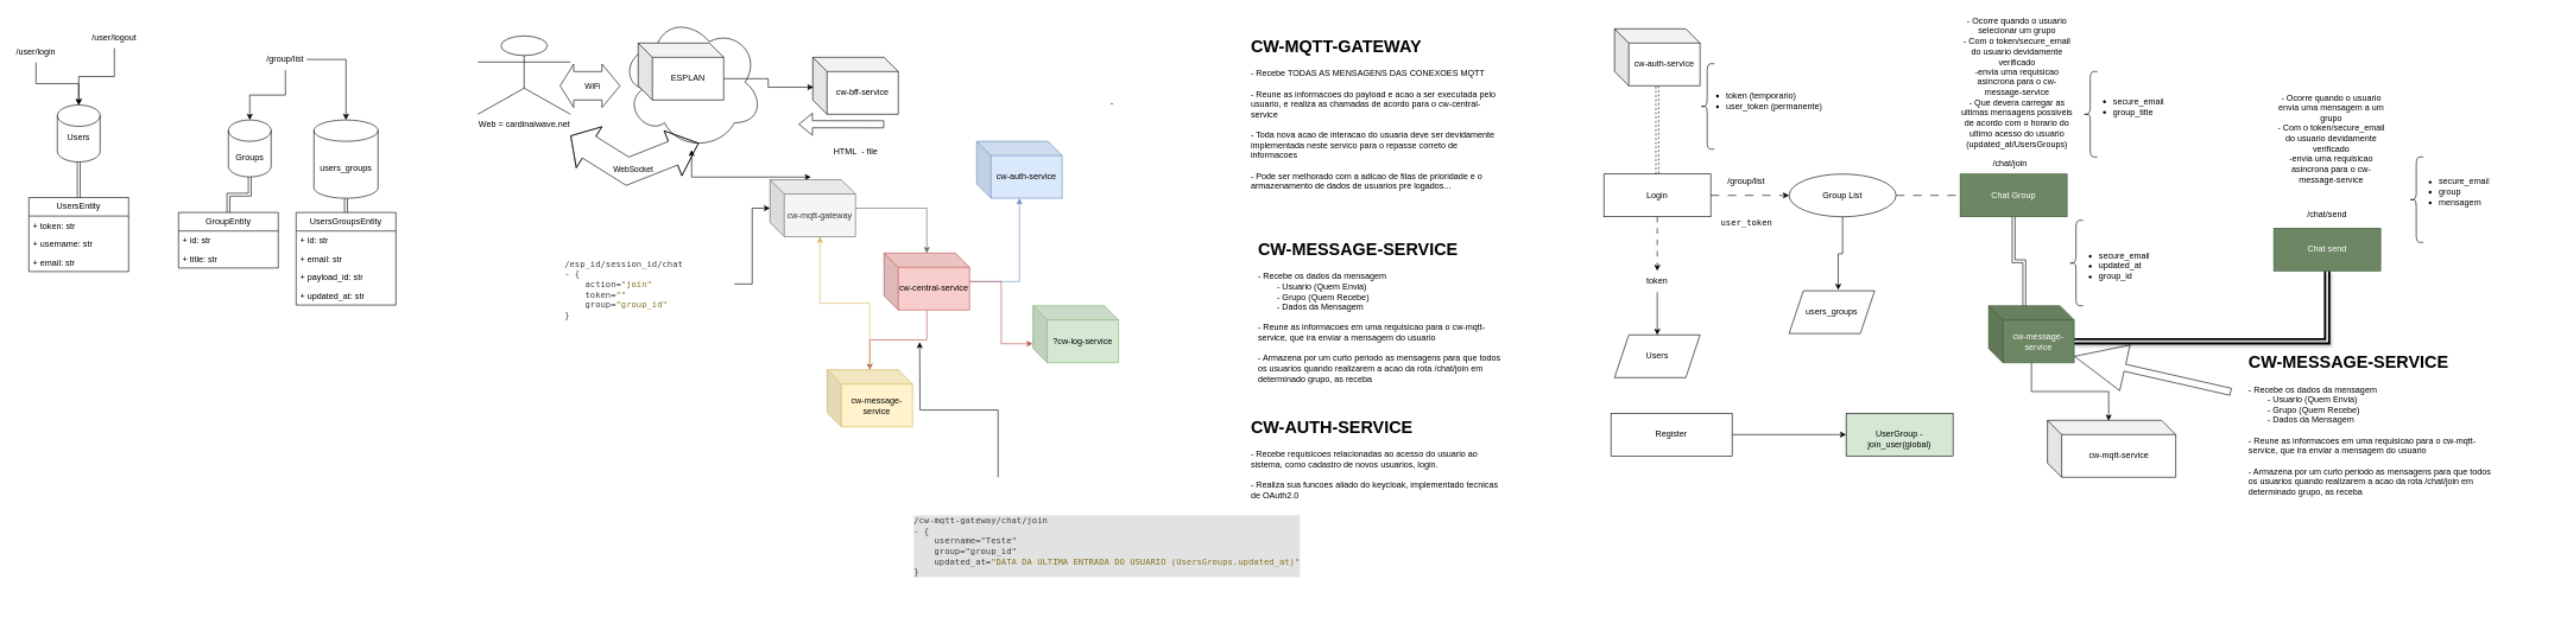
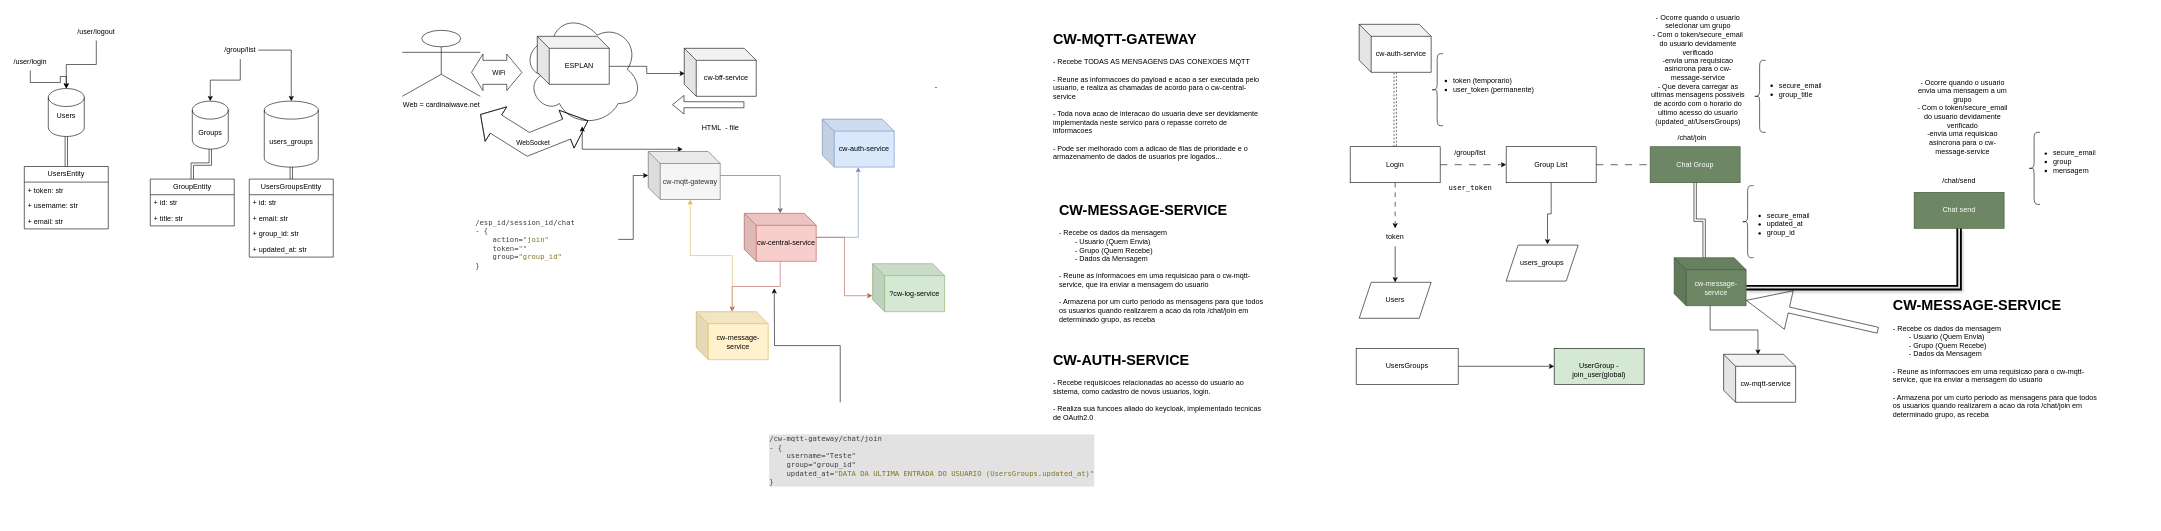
- <mxCell id="32" value="/user/login" style="text;html=1;align=center;verticalAlign=middle;whiteSpace=wrap;rounded=0;" parent="1" vertex="1"><mxGeometry x="20" y="57" width="60" height="30" as="geometry" /></mxCell>
+ <mxCell id="32" value="/user/login" style="text;html=1;align=center;verticalAlign=middle;whiteSpace=wrap;rounded=0;" parent="1" vertex="1"><mxGeometry x="20" y="87" width="60" height="30" as="geometry" /></mxCell>
- <mxCell id="19" value="Group List" style="ellipse;whiteSpace=wrap;html=1;" parent="1" vertex="1"><mxGeometry x="2510" y="244" width="150" height="60" as="geometry" /></mxCell>
+ <mxCell id="19" value="Group List" style="rounded=0;whiteSpace=wrap;html=1;" parent="1" vertex="1"><mxGeometry x="2510" y="244" width="150" height="60" as="geometry" /></mxCell>
- <mxCell id="28" value="+ payload_id: str" style="text;strokeColor=none;fillColor=none;align=left;verticalAlign=top;spacingLeft=4;spacingRight=4;overflow=hidden;rotatable=0;points=[[0,0.5],[1,0.5]];portConstraint=eastwest;whiteSpace=wrap;html=1;" parent="25" vertex="1"><mxGeometry y="78" width="140" height="26" as="geometry" /></mxCell>
+ <mxCell id="28" value="+ group_id: str" style="text;strokeColor=none;fillColor=none;align=left;verticalAlign=top;spacingLeft=4;spacingRight=4;overflow=hidden;rotatable=0;points=[[0,0.5],[1,0.5]];portConstraint=eastwest;whiteSpace=wrap;html=1;" parent="25" vertex="1"><mxGeometry y="78" width="140" height="26" as="geometry" /></mxCell>
- <mxCell id="84" value="?cw-log-service" style="shape=cube;whiteSpace=wrap;html=1;boundedLbl=1;backgroundOutline=1;darkOpacity=0.05;darkOpacity2=0.1;fillColor=#d5e8d4;strokeColor=#82b366;" parent="1" vertex="1"><mxGeometry x="1449" y="429" width="120" height="80" as="geometry" /></mxCell>
+ <mxCell id="84" value="?cw-log-service" style="shape=cube;whiteSpace=wrap;html=1;boundedLbl=1;backgroundOutline=1;darkOpacity=0.05;darkOpacity2=0.1;fillColor=#d5e8d4;strokeColor=#82b366;" parent="1" vertex="1"><mxGeometry x="1454" y="439" width="120" height="80" as="geometry" /></mxCell>
- <mxCell id="52" value="Register" style="rounded=0;whiteSpace=wrap;html=1;" parent="1" vertex="1"><mxGeometry x="2260" y="580" width="170" height="60" as="geometry" /></mxCell>
+ <mxCell id="52" value="UsersGroups" style="rounded=0;whiteSpace=wrap;html=1;" parent="1" vertex="1"><mxGeometry x="2260" y="580" width="170" height="60" as="geometry" /></mxCell>
- <mxCell id="64" value="cw-mqtt-service" style="shape=cube;whiteSpace=wrap;html=1;boundedLbl=1;backgroundOutline=1;darkOpacity=0.05;darkOpacity2=0.1;" parent="1" vertex="1"><mxGeometry x="2872.5" y="590" width="180" height="80" as="geometry" /></mxCell>
+ <mxCell id="64" value="cw-mqtt-service" style="shape=cube;whiteSpace=wrap;html=1;boundedLbl=1;backgroundOutline=1;darkOpacity=0.05;darkOpacity2=0.1;" parent="1" vertex="1"><mxGeometry x="2872.5" y="590" width="120" height="80" as="geometry" /></mxCell>
